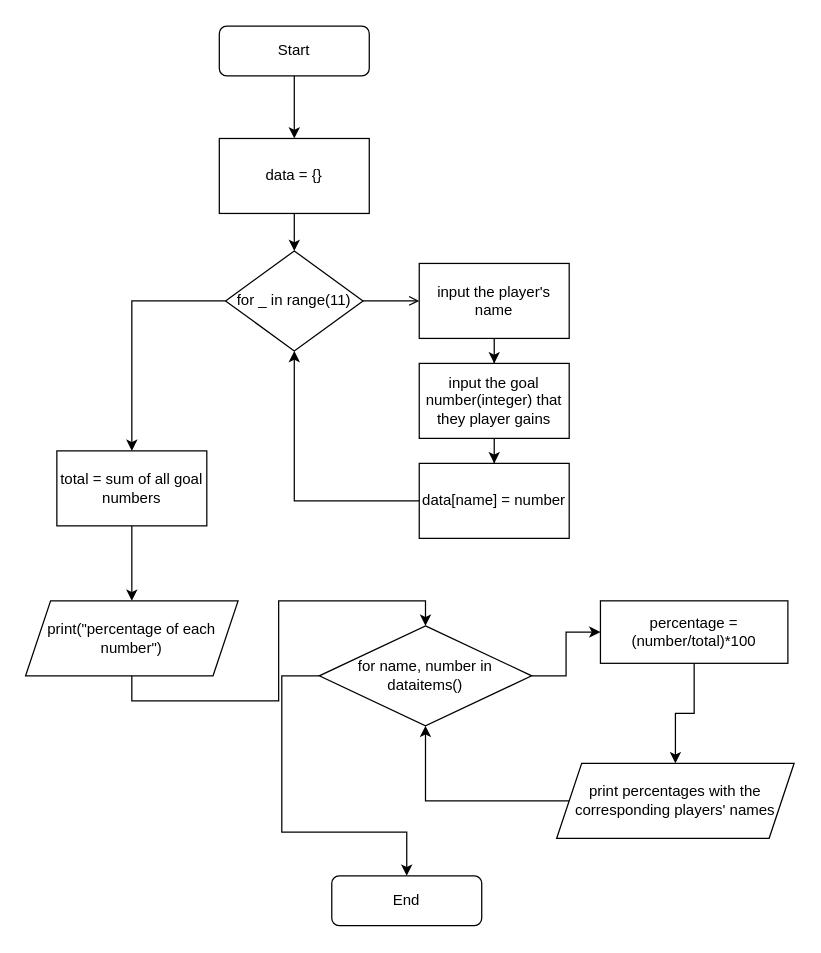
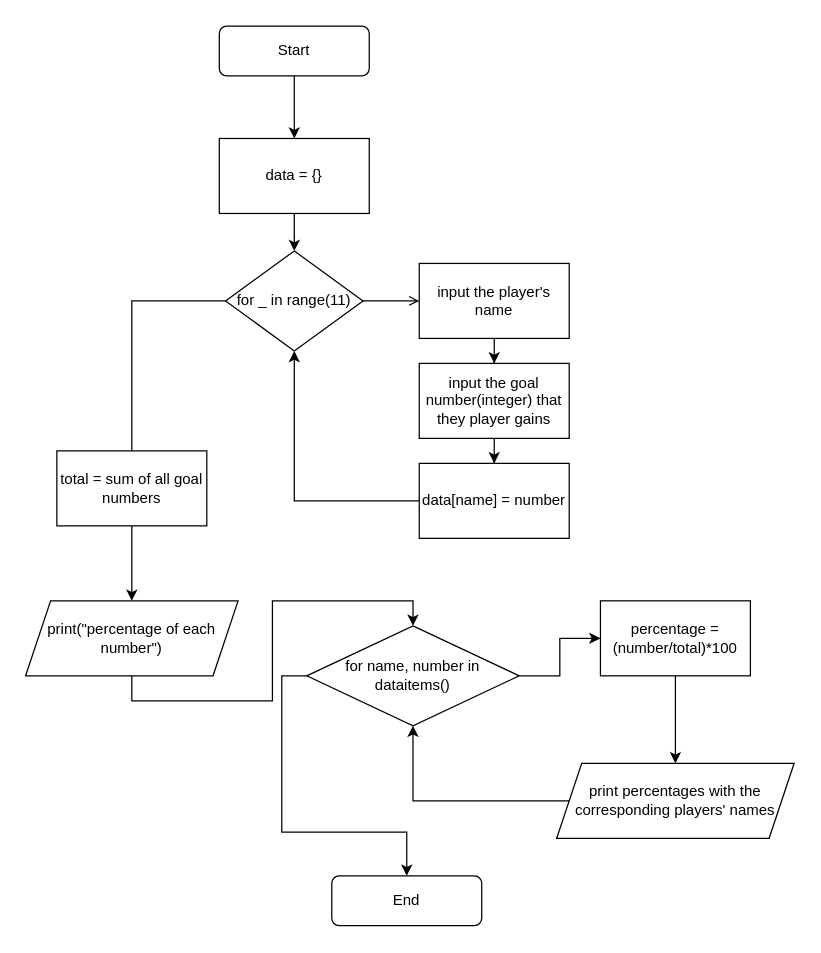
- <mxCell id="8" style="edgeStyle=orthogonalEdgeStyle;rounded=0;orthogonalLoop=1;jettySize=auto;html=1;exitX=0;exitY=0.5;exitDx=0;exitDy=0;entryX=0.5;entryY=0;entryDx=0;entryDy=0;" edge="1" parent="1" source="9" target="17"><mxGeometry relative="1" as="geometry" /></mxCell>
+ <mxCell id="8" style="edgeStyle=orthogonalEdgeStyle;rounded=0;orthogonalLoop=1;jettySize=auto;html=1;exitX=0;exitY=0.5;exitDx=0;exitDy=0;entryX=0.5;entryY=0;entryDx=0;entryDy=0;endArrow=none;" edge="1" parent="1" source="9" target="17"><mxGeometry relative="1" as="geometry" /></mxCell>
- <mxCell id="24" value="percentage = (number/total)*100" style="rounded=0;whiteSpace=wrap;html=1;" vertex="1" parent="1"><mxGeometry x="480" y="480" width="150" height="50" as="geometry" /></mxCell>
+ <mxCell id="24" value="percentage = (number/total)*100" style="rounded=0;whiteSpace=wrap;html=1;" vertex="1" parent="1"><mxGeometry x="480" y="480" width="120" height="60" as="geometry" /></mxCell>
- <mxCell id="22" value="for name, number in dataitems()" style="rhombus;whiteSpace=wrap;html=1;" vertex="1" parent="1"><mxGeometry x="255" y="500" width="170" height="80" as="geometry" /></mxCell>
+ <mxCell id="22" value="for name, number in dataitems()" style="rhombus;whiteSpace=wrap;html=1;" vertex="1" parent="1"><mxGeometry x="245" y="500" width="170" height="80" as="geometry" /></mxCell>
